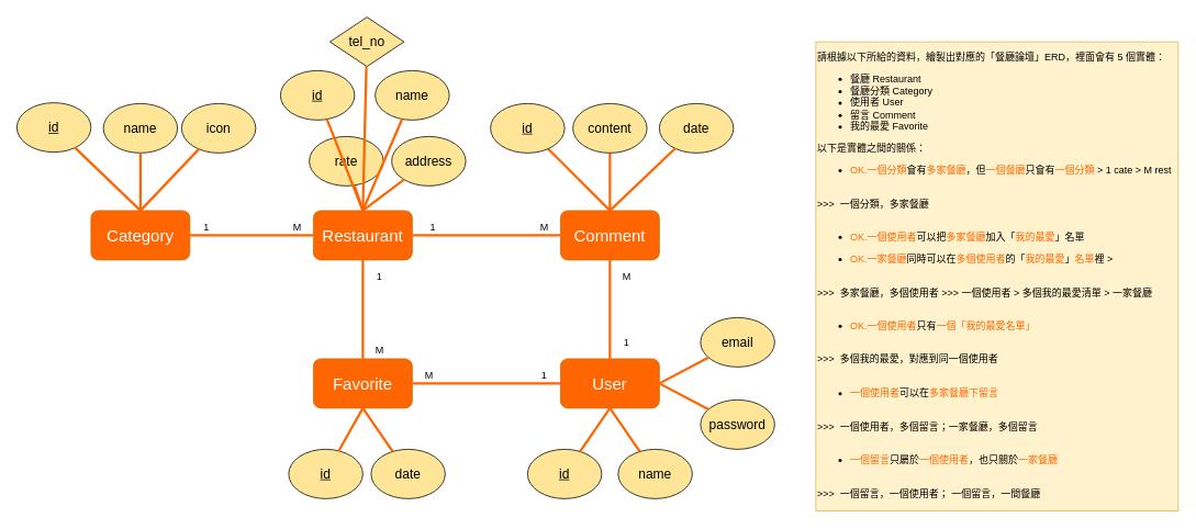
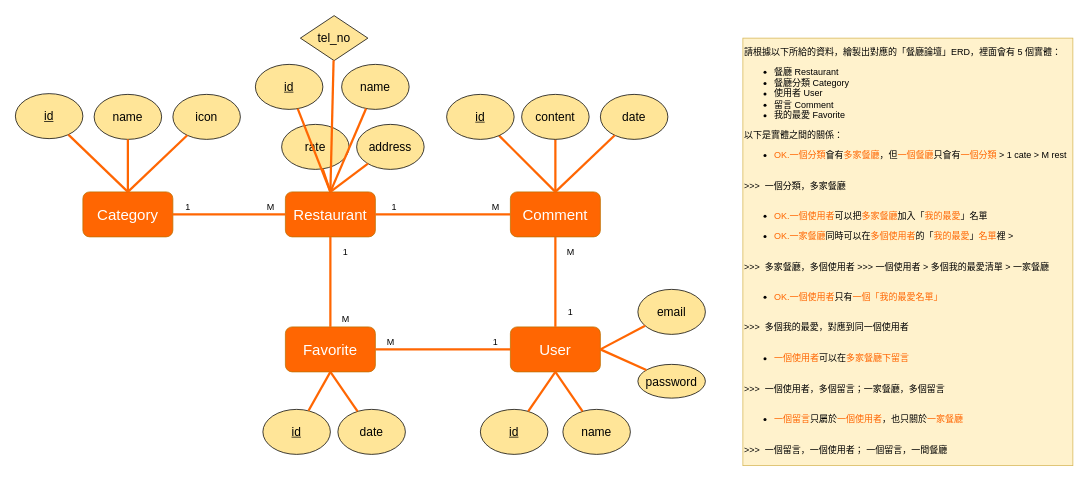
- <mxCell id="53" value="icon" style="ellipse;whiteSpace=wrap;html=1;fillColor=#FFE598;fontSize=16;" parent="1" vertex="1"><mxGeometry x="220" y="125" width="90" height="60" as="geometry" /></mxCell>
+ <mxCell id="53" value="icon" style="ellipse;whiteSpace=wrap;html=1;fillColor=#FFE598;fontSize=16;" parent="1" vertex="1"><mxGeometry x="230" y="125" width="90" height="60" as="geometry" /></mxCell>
- <mxCell id="25" value="password" style="ellipse;whiteSpace=wrap;html=1;fillColor=#FFE598;fontSize=16;" parent="1" vertex="1"><mxGeometry x="850" y="485" width="90" height="60" as="geometry" /></mxCell>
+ <mxCell id="25" value="password" style="ellipse;whiteSpace=wrap;html=1;fillColor=#FFE598;fontSize=16;" parent="1" vertex="1"><mxGeometry x="850" y="485" width="90" height="45" as="geometry" /></mxCell>
